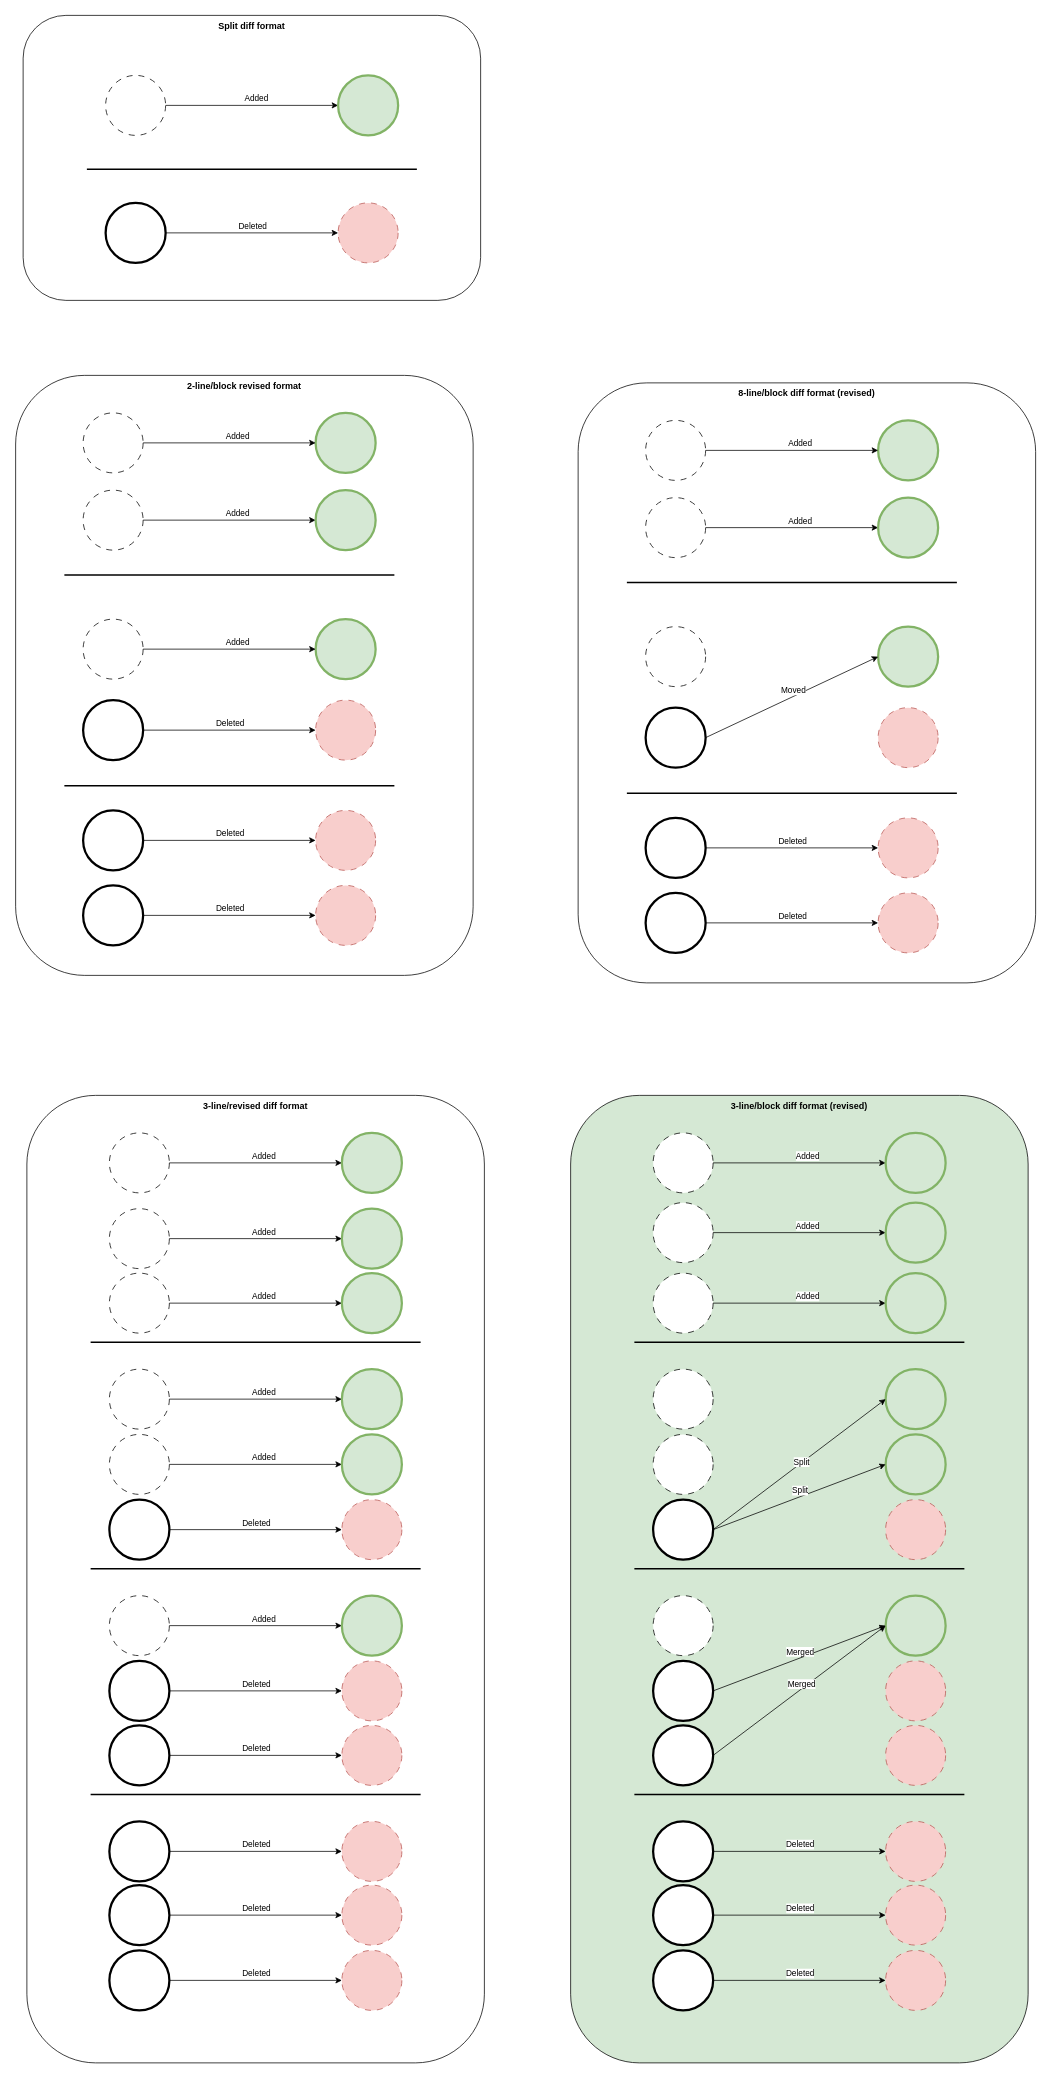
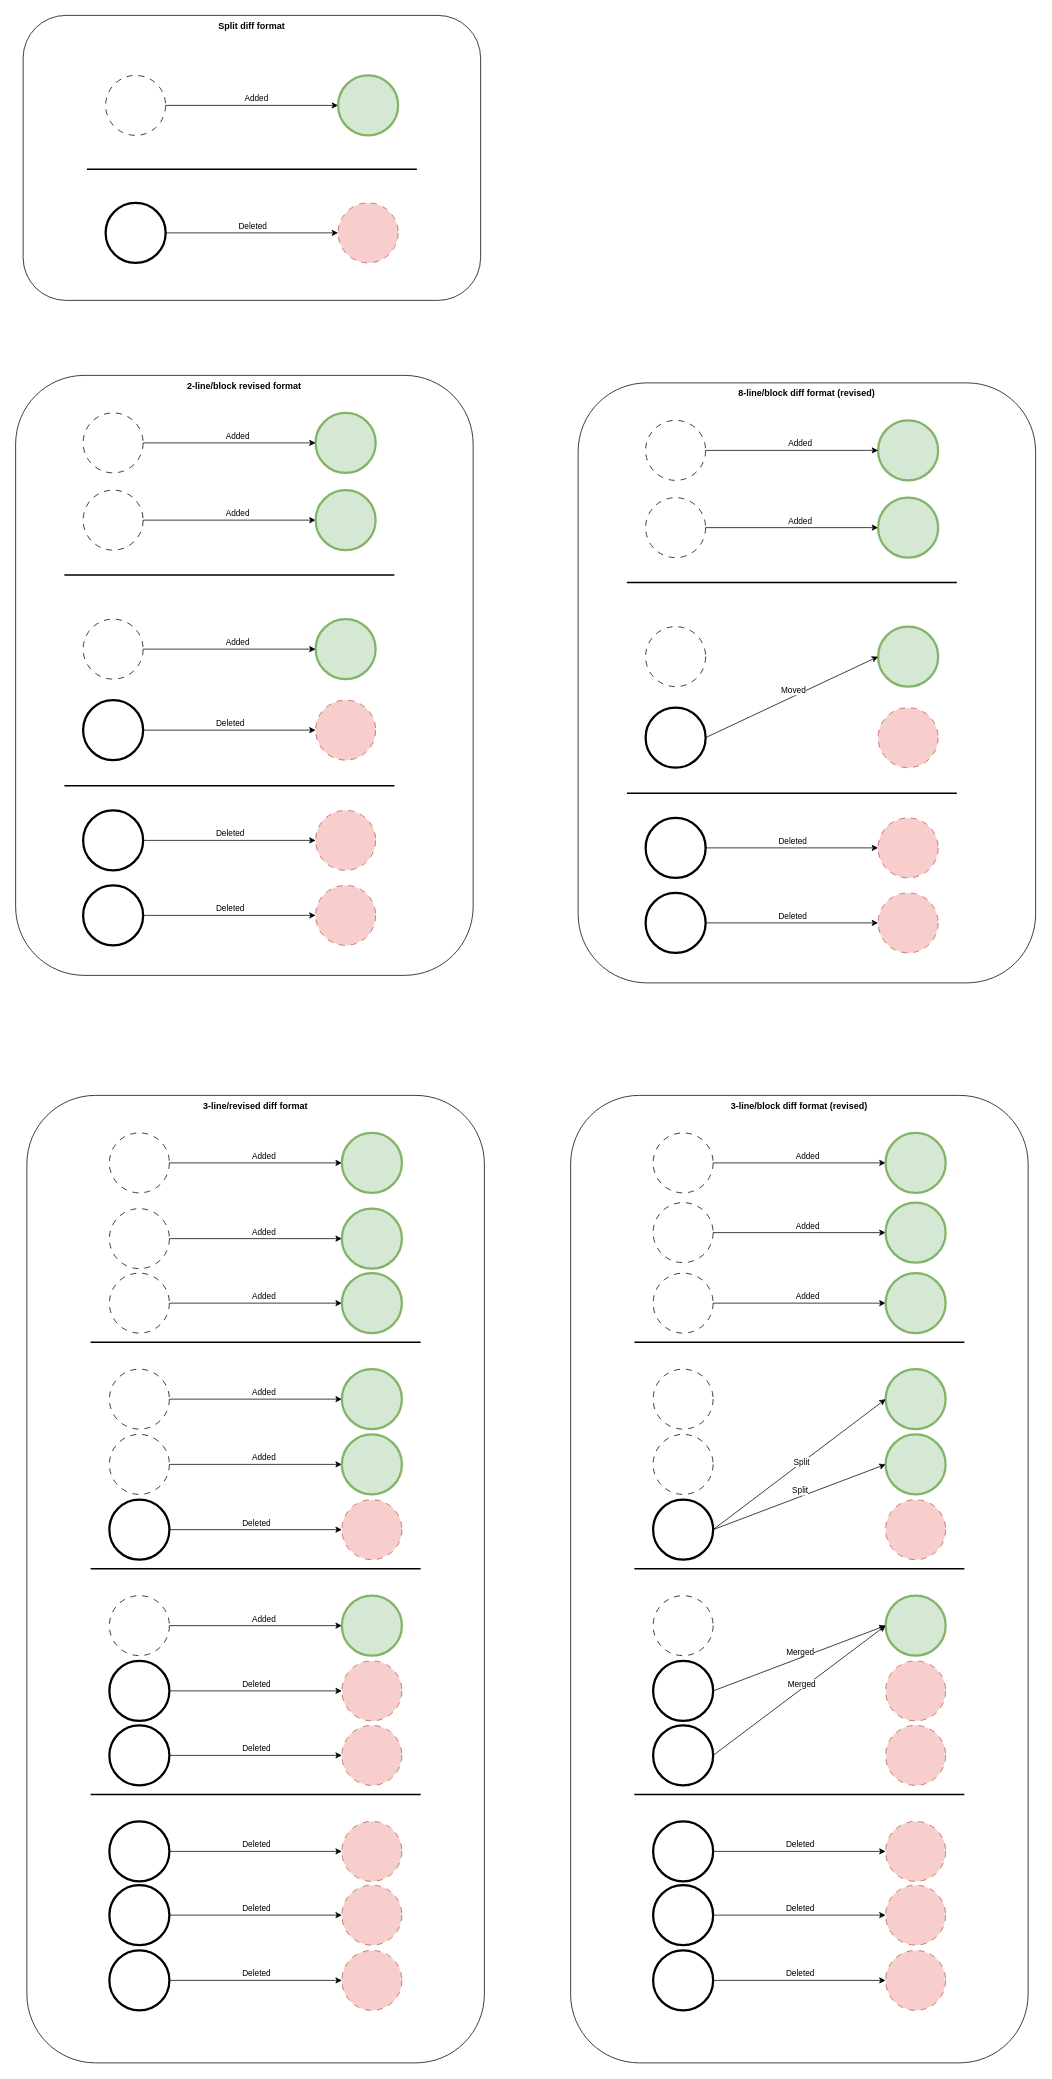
- <mxCell id="111" value="&lt;b&gt;3-line/block diff format (revised)&lt;/b&gt;" style="rounded=1;whiteSpace=wrap;html=1;verticalAlign=top;fillColor=#d5e8d4;" vertex="1" parent="1"><mxGeometry x="760" y="1460" width="610" height="1290" as="geometry" /></mxCell>
+ <mxCell id="111" value="&lt;b&gt;3-line/block diff format (revised)&lt;/b&gt;" style="rounded=1;whiteSpace=wrap;html=1;verticalAlign=top;" vertex="1" parent="1"><mxGeometry x="760" y="1460" width="610" height="1290" as="geometry" /></mxCell>
